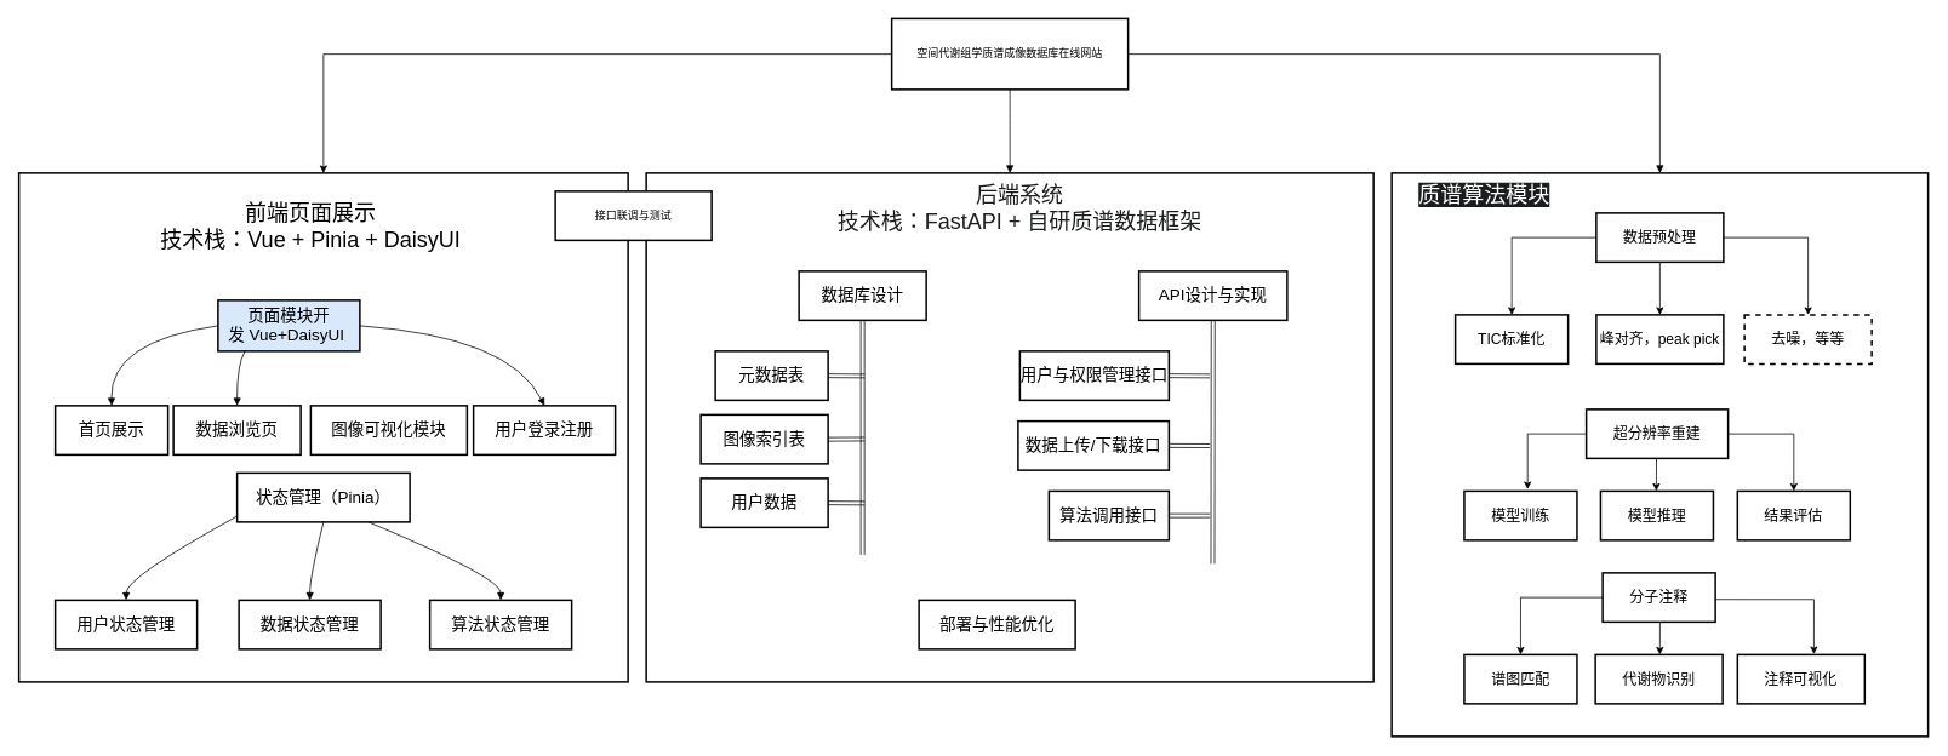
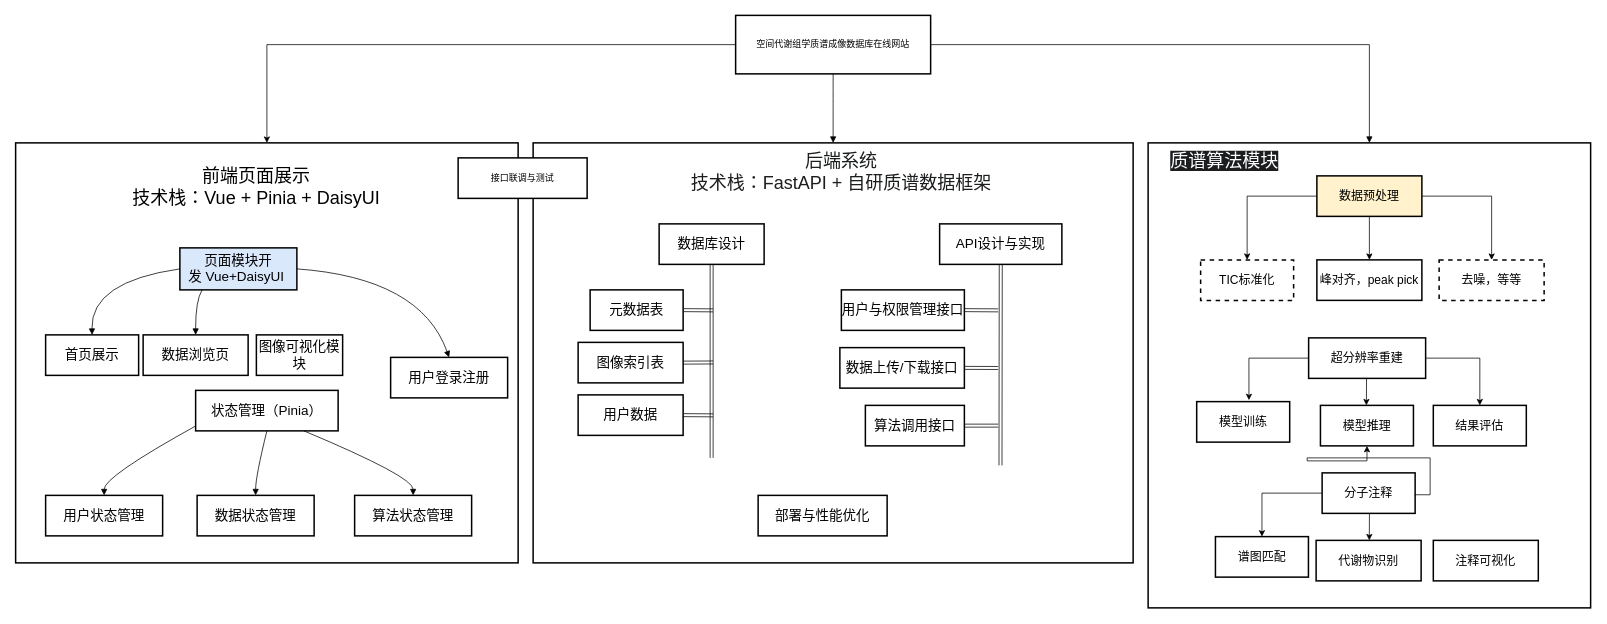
- <mxCell id="37" value="数据预处理" style="whiteSpace=wrap;strokeWidth=2;fontSize=16;" vertex="1" parent="1"><mxGeometry x="1755" y="234" width="140" height="54" as="geometry" /></mxCell>
+ <mxCell id="37" value="数据预处理" style="whiteSpace=wrap;strokeWidth=2;fontSize=16;fillColor=#fff2cc;" vertex="1" parent="1"><mxGeometry x="1755" y="234" width="140" height="54" as="geometry" /></mxCell>
- <mxCell id="38" value="TIC标准化" style="whiteSpace=wrap;strokeWidth=2;fontSize=16;" vertex="1" parent="1"><mxGeometry x="1600" y="346" width="124" height="54" as="geometry" /></mxCell>
+ <mxCell id="38" value="TIC标准化" style="whiteSpace=wrap;strokeWidth=2;fontSize=16;dashed=1;" vertex="1" parent="1"><mxGeometry x="1600" y="346" width="124" height="54" as="geometry" /></mxCell>
- <mxCell id="15" value="图像可视化模块" style="whiteSpace=wrap;strokeWidth=2;fontSize=18;" vertex="1" parent="1"><mxGeometry x="341" y="446" width="172" height="54" as="geometry" /></mxCell>
+ <mxCell id="15" value="图像可视化模块" style="whiteSpace=wrap;strokeWidth=2;fontSize=18;" vertex="1" parent="1"><mxGeometry x="341" y="446" width="115" height="54" as="geometry" /></mxCell>
- <mxCell id="16" value="用户登录注册" style="whiteSpace=wrap;strokeWidth=2;fontSize=18;" vertex="1" parent="1"><mxGeometry x="520" y="446" width="156" height="54" as="geometry" /></mxCell>
+ <mxCell id="16" value="用户登录注册" style="whiteSpace=wrap;strokeWidth=2;fontSize=18;" vertex="1" parent="1"><mxGeometry x="520" y="476" width="156" height="54" as="geometry" /></mxCell>
- <mxCell id="42" value="模型训练" style="whiteSpace=wrap;strokeWidth=2;fontSize=16;" vertex="1" parent="1"><mxGeometry x="1609.75" y="540" width="124" height="54" as="geometry" /></mxCell>
+ <mxCell id="42" value="模型训练" style="whiteSpace=wrap;strokeWidth=2;fontSize=16;" vertex="1" parent="1"><mxGeometry x="1594.75" y="535" width="124" height="54" as="geometry" /></mxCell>
- <mxCell id="65" style="edgeStyle=orthogonalEdgeStyle;rounded=0;orthogonalLoop=1;jettySize=auto;html=1;exitX=0.995;exitY=0.54;exitDx=0;exitDy=0;entryX=0.601;entryY=-0.011;entryDx=0;entryDy=0;entryPerimeter=0;exitPerimeter=0;" edge="1" parent="1" source="45" target="48"><mxGeometry relative="1" as="geometry"><mxPoint x="1886" y="657" as="sourcePoint" /><mxPoint x="1958" y="720" as="targetPoint" /></mxGeometry></mxCell>
+ <mxCell id="65" style="edgeStyle=orthogonalEdgeStyle;rounded=0;orthogonalLoop=1;jettySize=auto;html=1;exitX=0.995;exitY=0.54;exitDx=0;exitDy=0;exitPerimeter=0;" edge="1" parent="1" source="45" target="43"><mxGeometry relative="1" as="geometry"><mxPoint x="1886" y="657" as="sourcePoint" /><mxPoint x="1958" y="720" as="targetPoint" /></mxGeometry></mxCell>
- <mxCell id="46" value="谱图匹配" style="whiteSpace=wrap;strokeWidth=2;fontSize=16;" vertex="1" parent="1"><mxGeometry x="1609.75" y="720" width="124" height="54" as="geometry" /></mxCell>
+ <mxCell id="46" value="谱图匹配" style="whiteSpace=wrap;strokeWidth=2;fontSize=16;" vertex="1" parent="1"><mxGeometry x="1619.75" y="715" width="124" height="54" as="geometry" /></mxCell>
